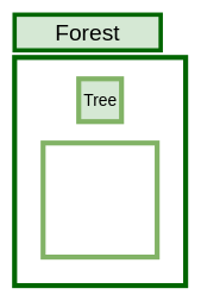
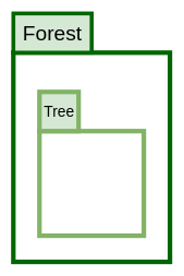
- <mxCell id="3" value="&lt;font style=&quot;font-size: 32px&quot;&gt;Forest&lt;/font&gt;" style="text;html=1;fillColor=#d5e8d4;align=center;verticalAlign=middle;whiteSpace=wrap;rounded=0;strokeColor=#006600;strokeWidth=6;" vertex="1" parent="1"><mxGeometry x="20" y="20" width="205" height="50" as="geometry" /></mxCell>
+ <mxCell id="3" value="&lt;font style=&quot;font-size: 32px&quot;&gt;Forest&lt;/font&gt;" style="text;html=1;fillColor=#d5e8d4;align=center;verticalAlign=middle;whiteSpace=wrap;rounded=0;strokeColor=#006600;strokeWidth=6;" vertex="1" parent="1"><mxGeometry x="20" y="20" width="120" height="60" as="geometry" /></mxCell>
- <mxCell id="5" value="&lt;font style=&quot;font-size: 23px&quot;&gt;&lt;br&gt;Tree&lt;br&gt;&lt;br&gt;&lt;/font&gt;" style="text;html=1;align=center;verticalAlign=middle;resizable=0;points=[];autosize=1;fillColor=#d5e8d4;strokeColor=#82b366;strokeWidth=7;" vertex="1" parent="1"><mxGeometry x="110" y="110" width="60" height="60" as="geometry" /></mxCell>
+ <mxCell id="5" value="&lt;font style=&quot;font-size: 23px&quot;&gt;&lt;br&gt;Tree&lt;br&gt;&lt;br&gt;&lt;/font&gt;" style="text;html=1;align=center;verticalAlign=middle;resizable=0;points=[];autosize=1;fillColor=#d5e8d4;strokeColor=#82b366;strokeWidth=7;" vertex="1" parent="1"><mxGeometry x="60" y="140" width="60" height="60" as="geometry" /></mxCell>
